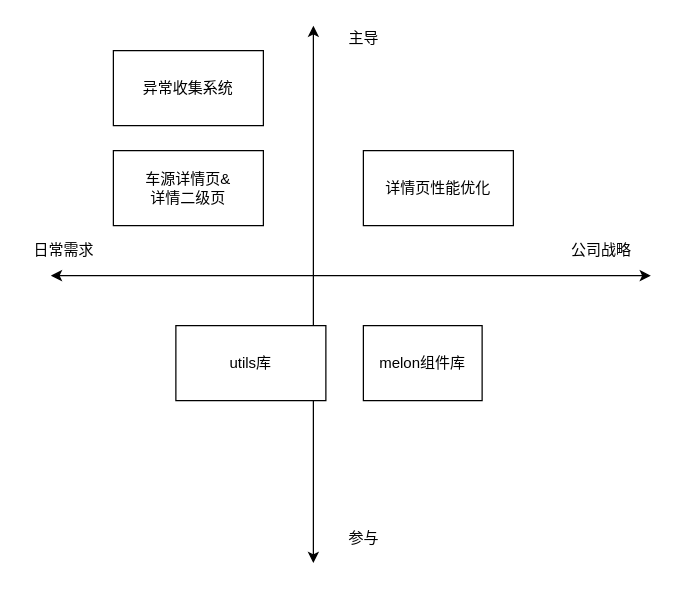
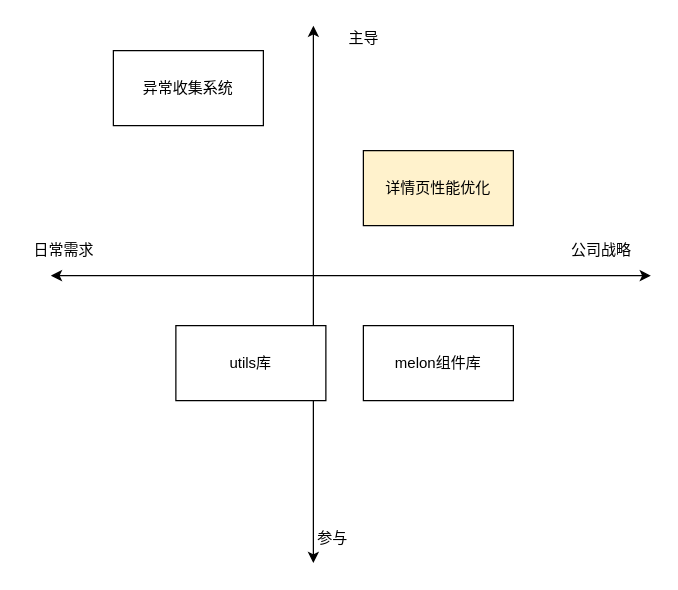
- <mxCell id="10" value="车源详情页&amp;amp;&lt;br&gt;详情二级页" style="rounded=0;whiteSpace=wrap;html=1;" vertex="1" parent="1"><mxGeometry x="90" y="120" width="120" height="60" as="geometry" /></mxCell>
- <mxCell id="4" value="详情页性能优化" style="rounded=0;whiteSpace=wrap;html=1;" vertex="1" parent="1"><mxGeometry x="290" y="120" width="120" height="60" as="geometry" /></mxCell>
+ <mxCell id="4" value="详情页性能优化" style="rounded=0;whiteSpace=wrap;html=1;fillColor=#fff2cc;" vertex="1" parent="1"><mxGeometry x="290" y="120" width="120" height="60" as="geometry" /></mxCell>
- <mxCell id="8" value="melon组件库" style="rounded=0;whiteSpace=wrap;html=1;" vertex="1" parent="1"><mxGeometry x="290" y="260" width="95" height="60" as="geometry" /></mxCell>
+ <mxCell id="8" value="melon组件库" style="rounded=0;whiteSpace=wrap;html=1;" vertex="1" parent="1"><mxGeometry x="290" y="260" width="120" height="60" as="geometry" /></mxCell>
- <mxCell id="7" value="参与" style="text;html=1;align=center;verticalAlign=middle;resizable=0;points=[];autosize=1;strokeColor=none;fillColor=none;" vertex="1" parent="1"><mxGeometry x="270" y="420" width="40" height="20" as="geometry" /></mxCell>
+ <mxCell id="7" value="参与" style="text;html=1;align=center;verticalAlign=middle;resizable=0;points=[];autosize=1;strokeColor=none;fillColor=none;" vertex="1" parent="1"><mxGeometry x="245" y="420" width="40" height="20" as="geometry" /></mxCell>
